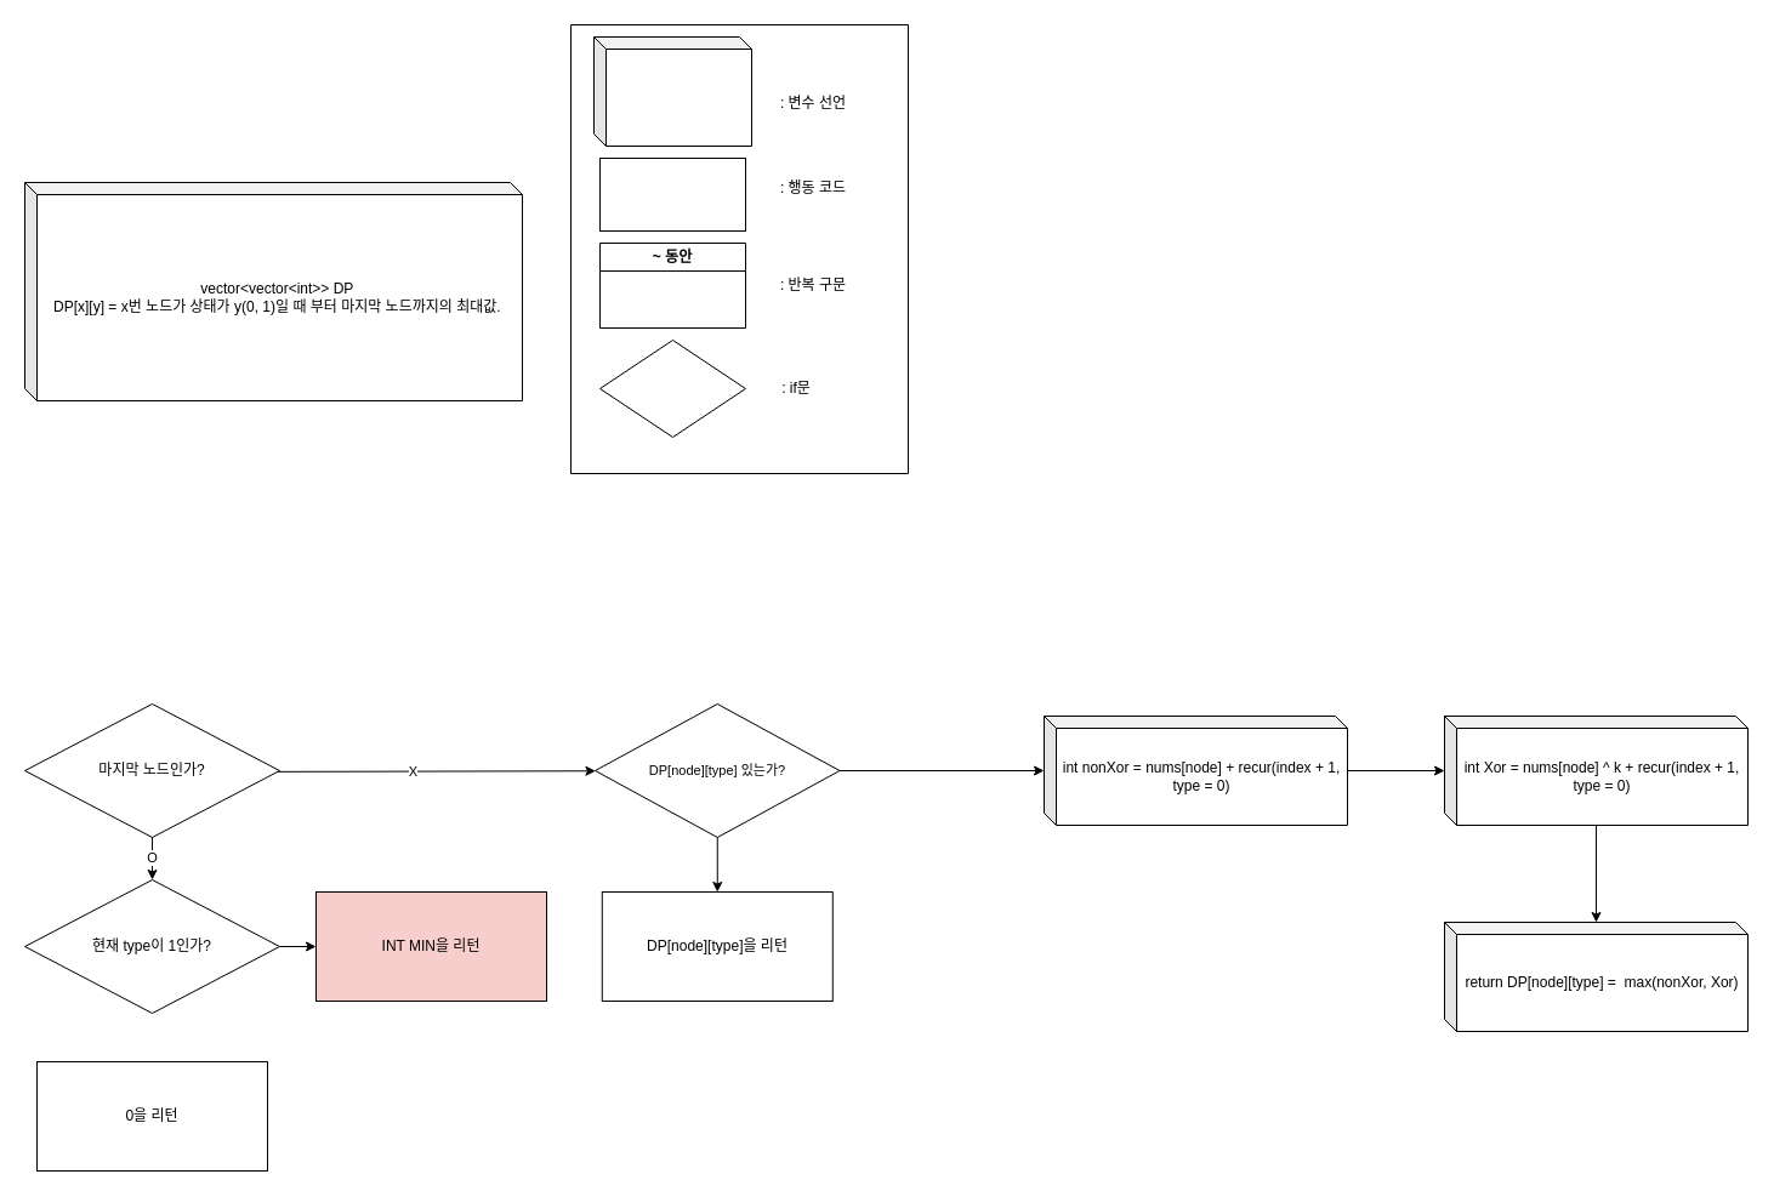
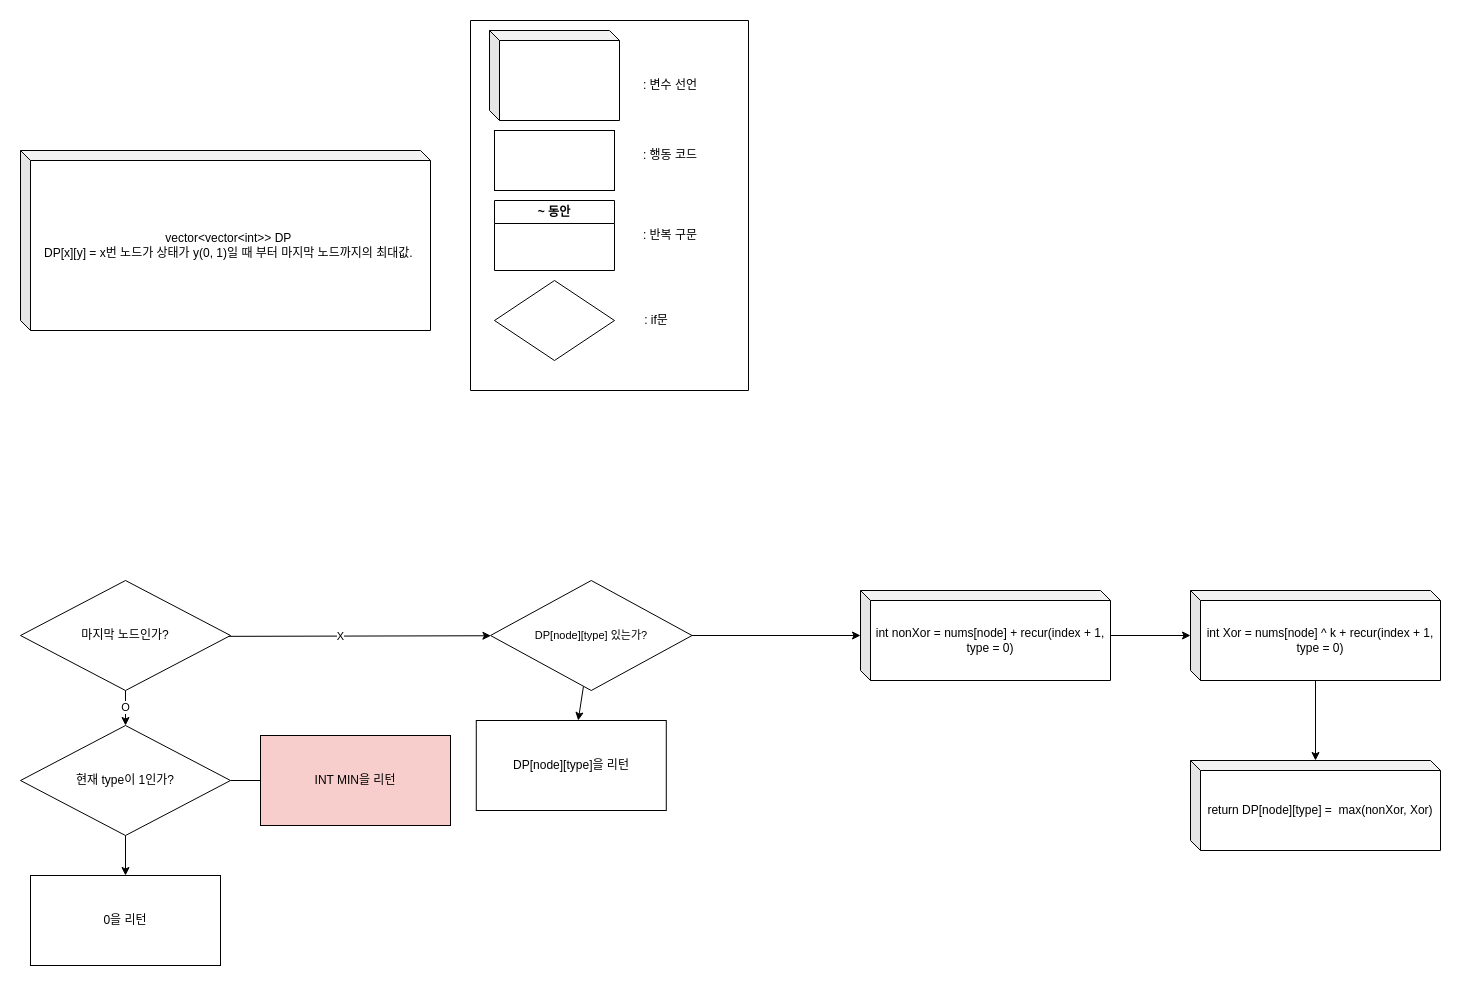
- <mxCell id="16" value="" style="edgeStyle=orthogonalEdgeStyle;rounded=0;orthogonalLoop=1;jettySize=auto;html=1;fontFamily=Helvetica;fontSize=12;fontColor=default;" edge="1" parent="1" source="17" target="19"><mxGeometry relative="1" as="geometry" /></mxCell>
+ <mxCell id="16" value="" style="edgeStyle=orthogonalEdgeStyle;rounded=0;orthogonalLoop=1;jettySize=auto;html=1;fontFamily=Helvetica;fontSize=12;fontColor=default;endArrow=none;" edge="1" parent="1" source="17" target="19"><mxGeometry relative="1" as="geometry" /></mxCell>
- <mxCell id="23" value="DP[node][type]을 리턴" style="whiteSpace=wrap;html=1;" vertex="1" parent="1"><mxGeometry x="495.78" y="735" width="190" height="90" as="geometry" /></mxCell>
+ <mxCell id="23" value="DP[node][type]을 리턴" style="whiteSpace=wrap;html=1;" vertex="1" parent="1"><mxGeometry x="475.78" y="720" width="190" height="90" as="geometry" /></mxCell>
+ <mxCell id="15" value="" style="rounded=0;orthogonalLoop=1;jettySize=auto;html=1;" edge="1" parent="1" source="17" target="18"><mxGeometry relative="1" as="geometry" /></mxCell>
